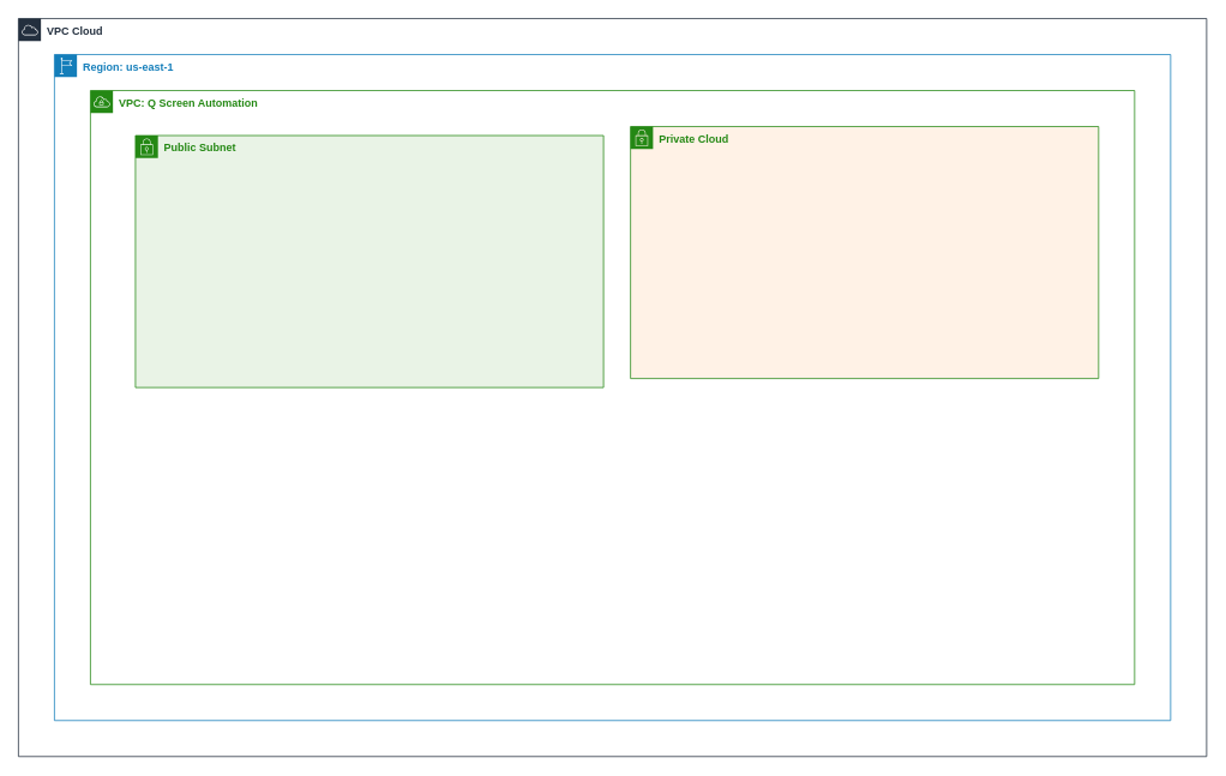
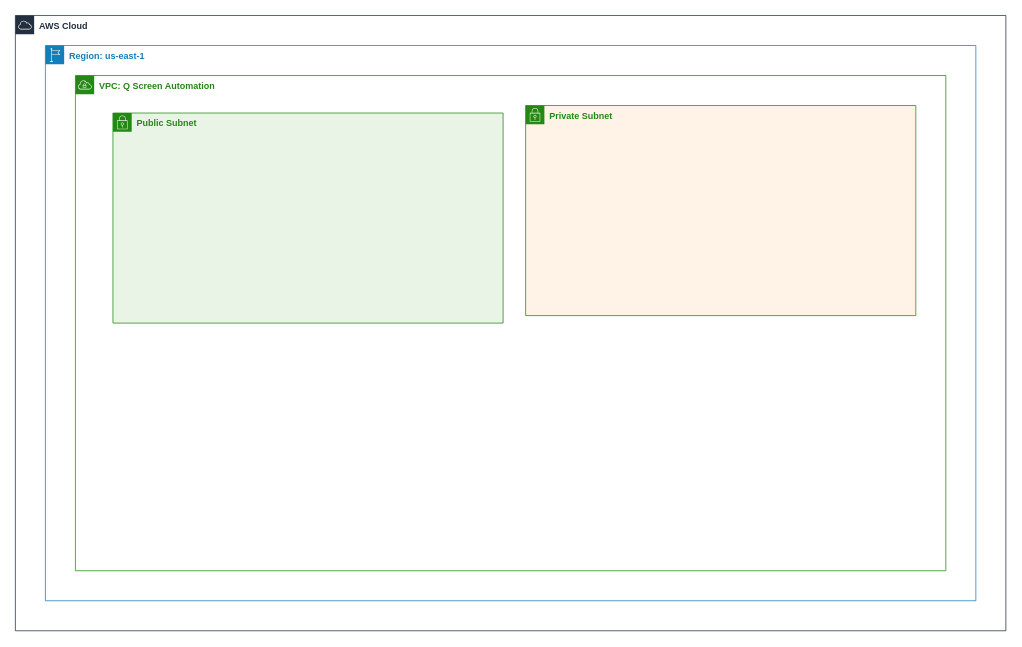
- <mxCell id="2" value="VPC Cloud" style="sketch=0;outlineConnect=0;gradientColor=none;html=1;whiteSpace=wrap;fontSize=12;fontStyle=1;shape=mxgraph.aws4.group;grIcon=mxgraph.aws4.group_aws_cloud;strokeColor=#232F3E;fillColor=none;verticalAlign=top;align=left;spacingLeft=30;fontColor=#232F3E;dashed=0;" vertex="1" parent="1"><mxGeometry x="20" y="20" width="1320" height="820" as="geometry" /></mxCell>
+ <mxCell id="2" value="AWS Cloud" style="sketch=0;outlineConnect=0;gradientColor=none;html=1;whiteSpace=wrap;fontSize=12;fontStyle=1;shape=mxgraph.aws4.group;grIcon=mxgraph.aws4.group_aws_cloud;strokeColor=#232F3E;fillColor=none;verticalAlign=top;align=left;spacingLeft=30;fontColor=#232F3E;dashed=0;" vertex="1" parent="1"><mxGeometry x="20" y="20" width="1320" height="820" as="geometry" /></mxCell>
- <mxCell id="6" value="Private Cloud" style="sketch=0;outlineConnect=0;gradientColor=none;html=1;whiteSpace=wrap;fontSize=12;fontStyle=1;shape=mxgraph.aws4.group;grIcon=mxgraph.aws4.group_security_group;strokeColor=#248814;fillColor=#FFF2E6;verticalAlign=top;align=left;spacingLeft=30;fontColor=#248814;dashed=0;" vertex="1" parent="1"><mxGeometry x="700" y="140" width="520" height="280" as="geometry" /></mxCell>
+ <mxCell id="6" value="Private Subnet" style="sketch=0;outlineConnect=0;gradientColor=none;html=1;whiteSpace=wrap;fontSize=12;fontStyle=1;shape=mxgraph.aws4.group;grIcon=mxgraph.aws4.group_security_group;strokeColor=#248814;fillColor=#FFF2E6;verticalAlign=top;align=left;spacingLeft=30;fontColor=#248814;dashed=0;" vertex="1" parent="1"><mxGeometry x="700" y="140" width="520" height="280" as="geometry" /></mxCell>
